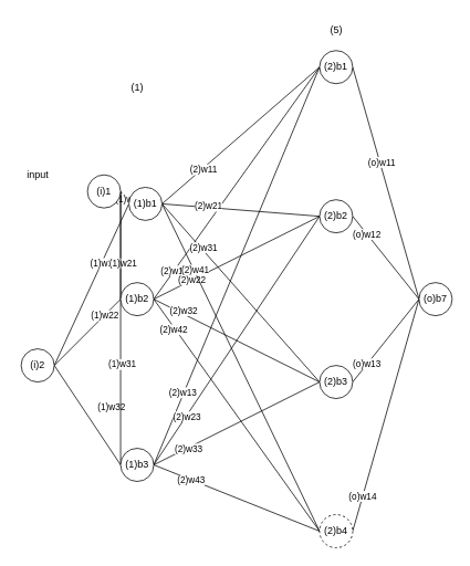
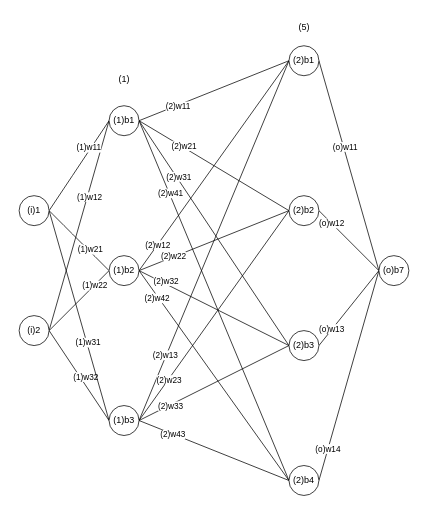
- <mxCell id="64" value="input" style="text;html=1;align=center;verticalAlign=middle;resizable=0;points=[];autosize=1;strokeColor=none;fillColor=none;" parent="1" vertex="1"><mxGeometry x="20" y="195" width="50" height="30" as="geometry" /></mxCell>
- <mxCell id="21" value="(i)1" style="ellipse;whiteSpace=wrap;html=1;aspect=fixed;" parent="1" vertex="1"><mxGeometry x="105" y="210" width="40" height="40" as="geometry" /></mxCell>
+ <mxCell id="21" value="(i)1" style="ellipse;whiteSpace=wrap;html=1;aspect=fixed;" parent="1" vertex="1"><mxGeometry x="25" y="260" width="40" height="40" as="geometry" /></mxCell>
- <mxCell id="48" value="(1)b1" style="ellipse;whiteSpace=wrap;html=1;aspect=fixed;" parent="1" vertex="1"><mxGeometry x="155" y="225" width="40" height="40" as="geometry" /></mxCell>
+ <mxCell id="48" value="(1)b1" style="ellipse;whiteSpace=wrap;html=1;aspect=fixed;" parent="1" vertex="1"><mxGeometry x="145" y="140" width="40" height="40" as="geometry" /></mxCell>
- <mxCell id="57" value="(2)b2" style="ellipse;whiteSpace=wrap;html=1;aspect=fixed;" parent="1" vertex="1"><mxGeometry x="385" y="240" width="40" height="40" as="geometry" /></mxCell>
+ <mxCell id="57" value="(2)b2" style="ellipse;whiteSpace=wrap;html=1;aspect=fixed;" parent="1" vertex="1"><mxGeometry x="385" y="260" width="40" height="40" as="geometry" /></mxCell>
- <mxCell id="51" value="(2)b4" style="ellipse;whiteSpace=wrap;html=1;aspect=fixed;dashed=1;" parent="1" vertex="1"><mxGeometry x="385" y="620" width="40" height="40" as="geometry" /></mxCell>
+ <mxCell id="51" value="(2)b4" style="ellipse;whiteSpace=wrap;html=1;aspect=fixed;" parent="1" vertex="1"><mxGeometry x="385" y="620" width="40" height="40" as="geometry" /></mxCell>
